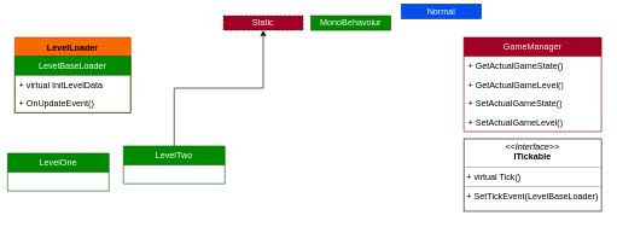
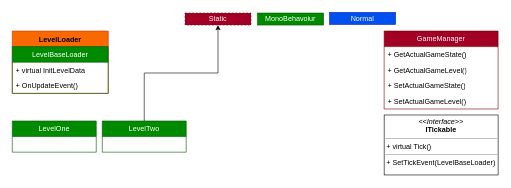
- <mxCell id="8" value="Normal" style="html=1;whiteSpace=wrap;fillColor=#0050ef;fontColor=#ffffff;strokeColor=#001DBC;" vertex="1" parent="1"><mxGeometry x="554" y="5" width="110" height="20" as="geometry" /></mxCell>
+ <mxCell id="8" value="Normal" style="html=1;whiteSpace=wrap;fillColor=#0050ef;fontColor=#ffffff;strokeColor=#001DBC;" vertex="1" parent="1"><mxGeometry x="549" y="20" width="110" height="20" as="geometry" /></mxCell>
- <mxCell id="16" value="LevelOne" style="swimlane;fontStyle=0;childLayout=stackLayout;horizontal=1;startSize=26;fillColor=#008a00;horizontalStack=0;resizeParent=1;resizeParentMax=0;resizeLast=0;collapsible=1;marginBottom=0;whiteSpace=wrap;html=1;fontColor=#ffffff;strokeColor=#005700;" vertex="1" parent="1"><mxGeometry x="10" y="211" width="140" height="52" as="geometry" /></mxCell>
+ <mxCell id="16" value="LevelOne" style="swimlane;fontStyle=0;childLayout=stackLayout;horizontal=1;startSize=26;fillColor=#008a00;horizontalStack=0;resizeParent=1;resizeParentMax=0;resizeLast=0;collapsible=1;marginBottom=0;whiteSpace=wrap;html=1;fontColor=#ffffff;strokeColor=#005700;" vertex="1" parent="1"><mxGeometry x="20" y="201" width="140" height="52" as="geometry" /></mxCell>
